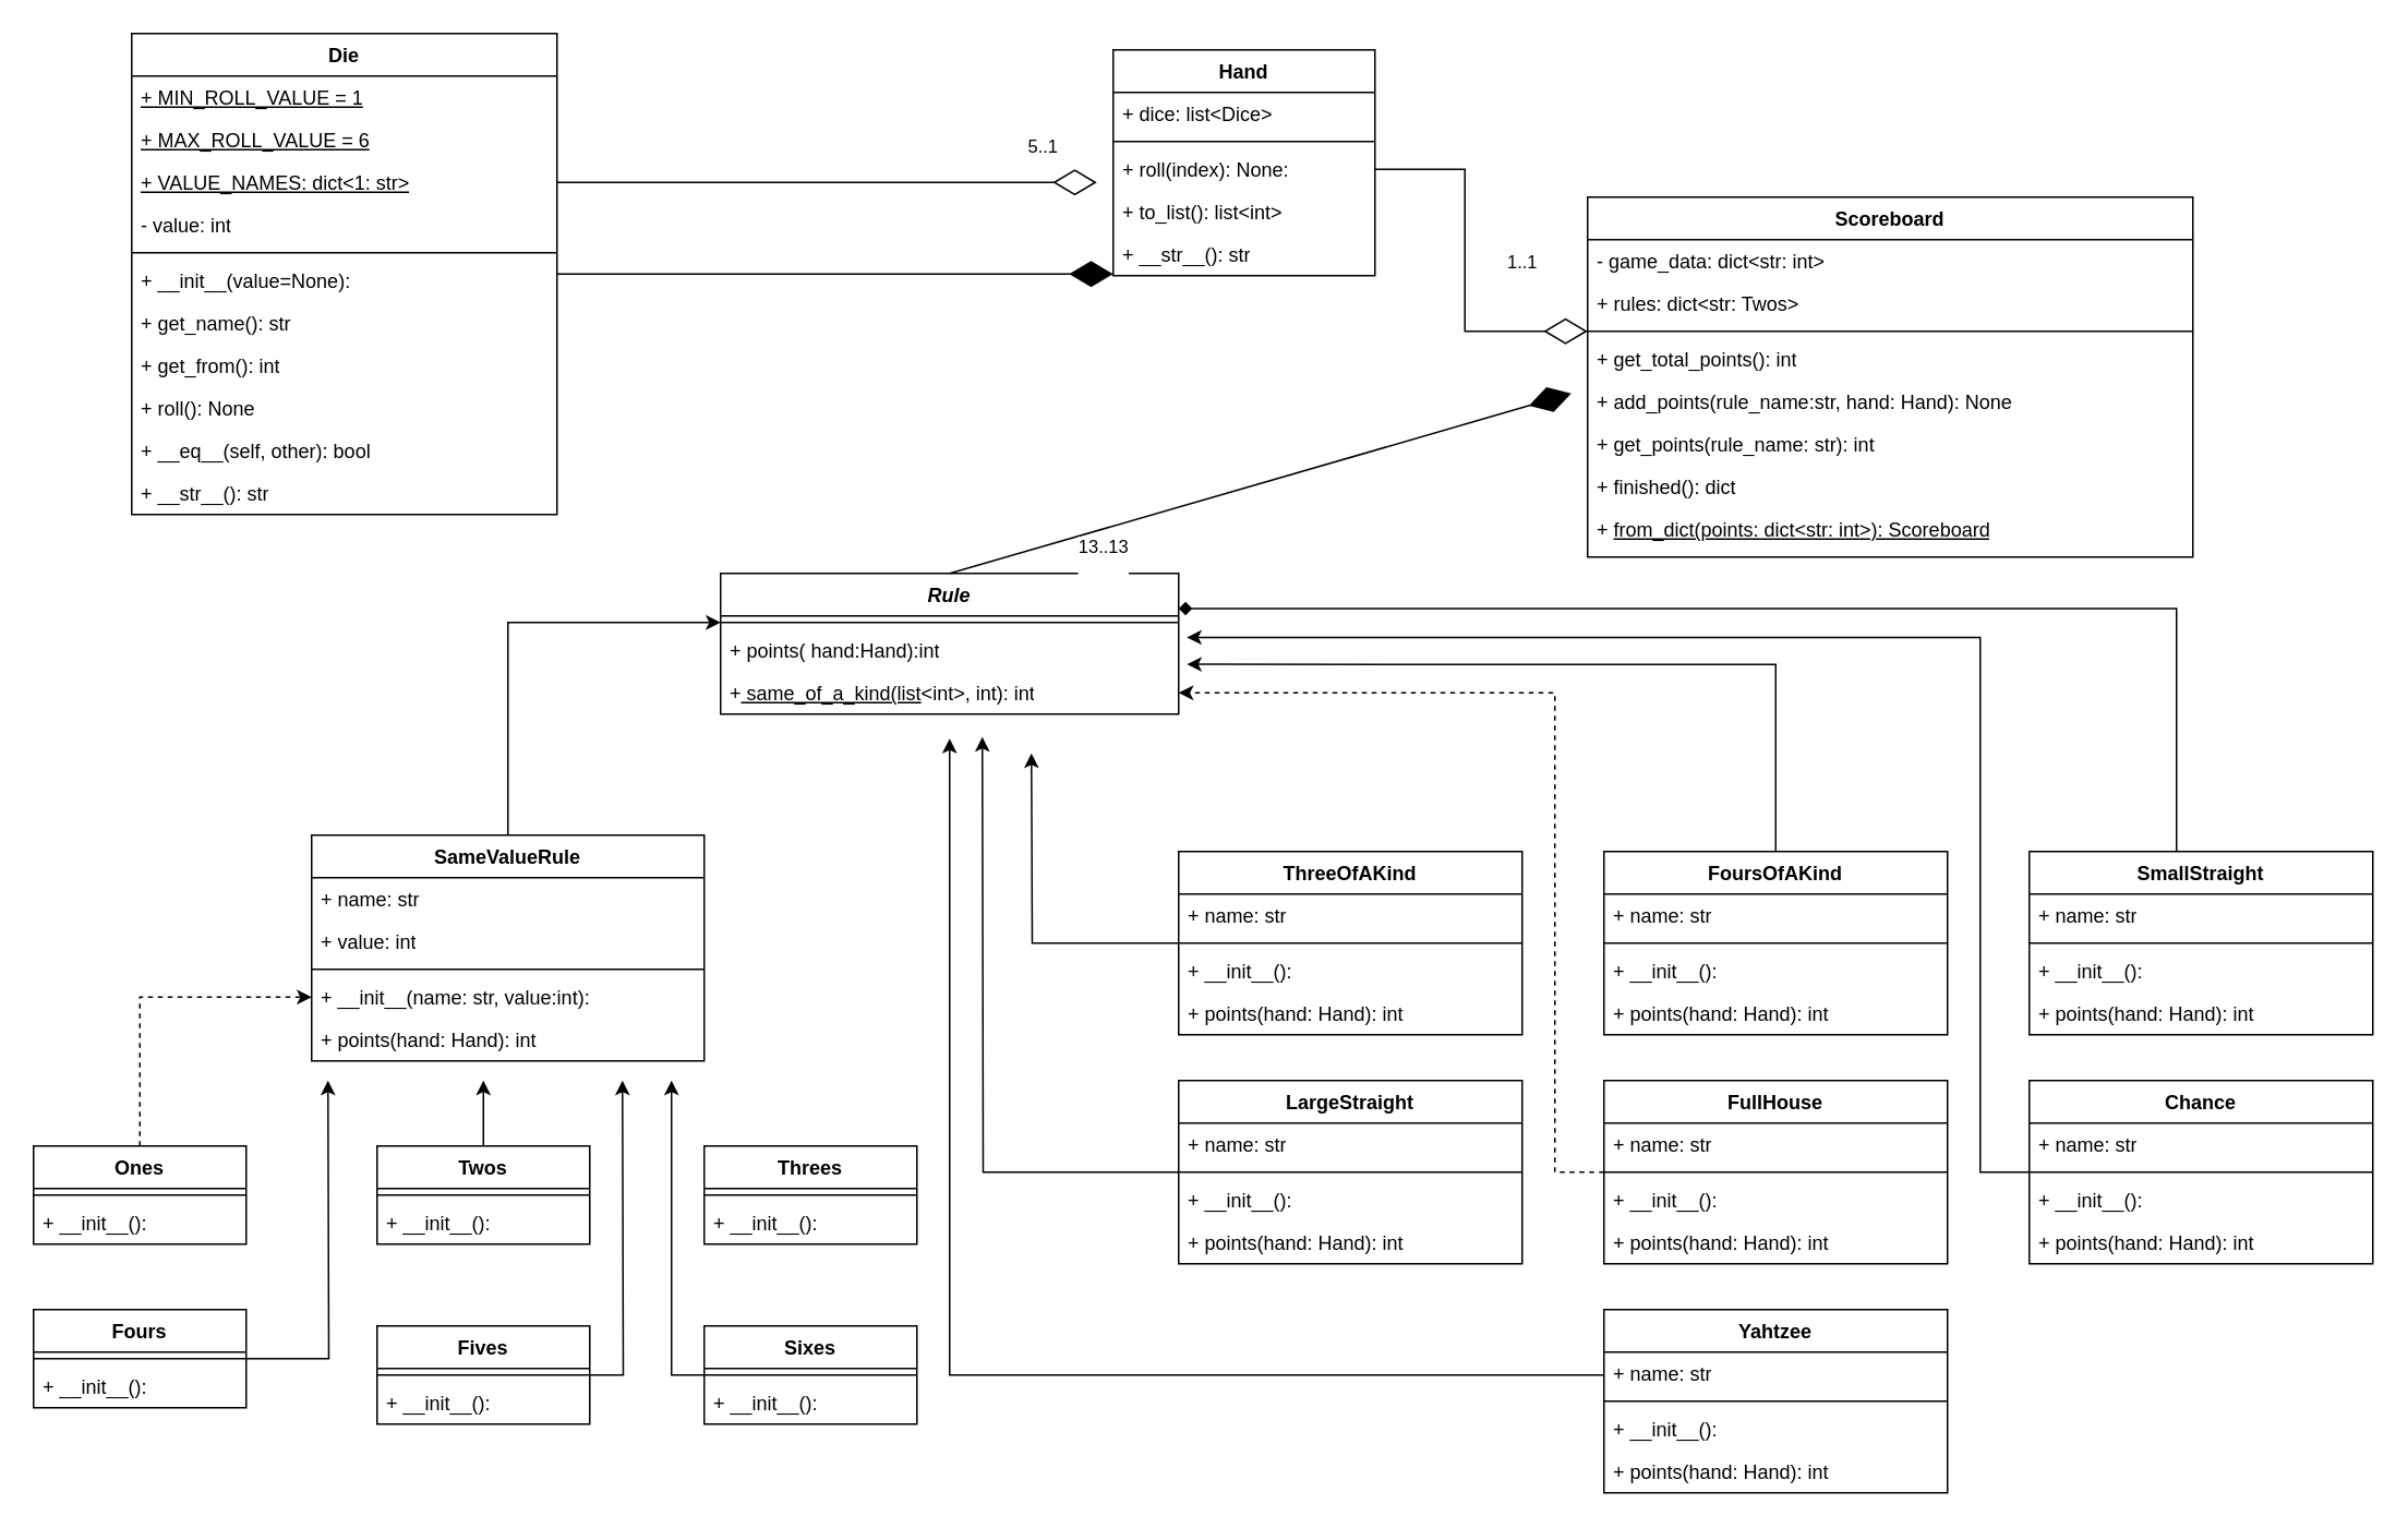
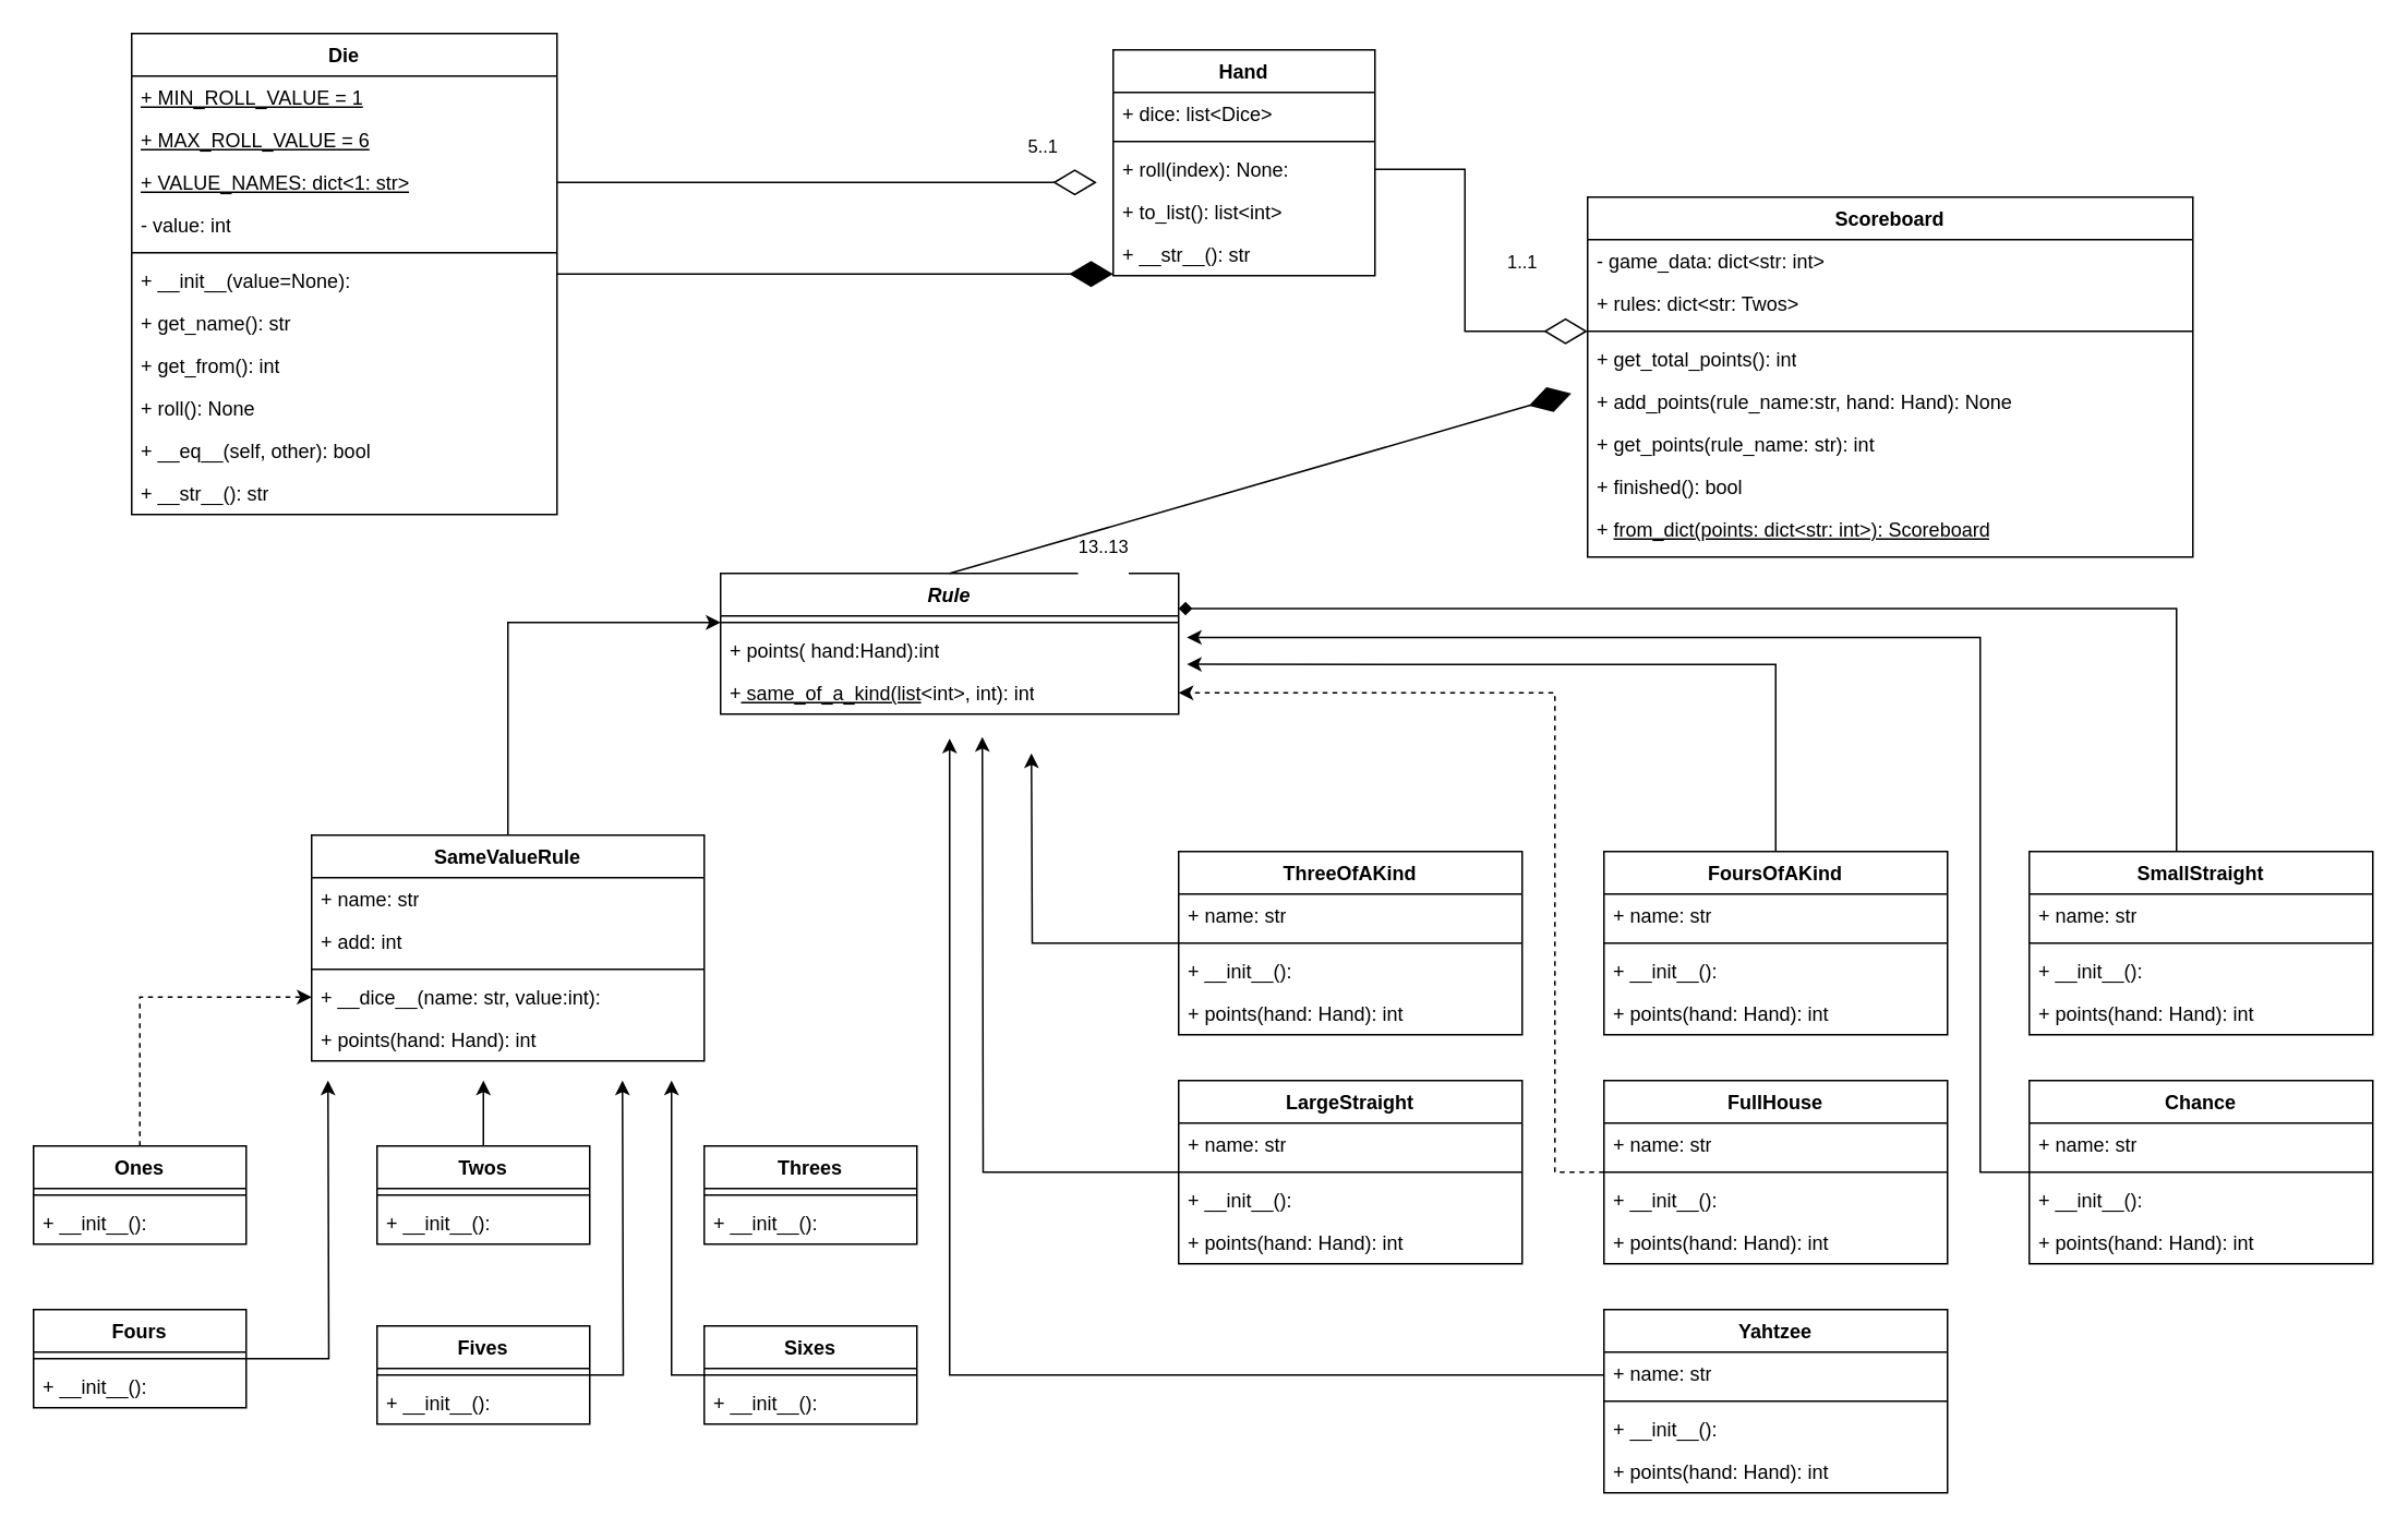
- <mxCell id="9" value="+ finished(): dict" style="text;strokeColor=none;fillColor=none;align=left;verticalAlign=top;spacingLeft=4;spacingRight=4;overflow=hidden;rotatable=0;points=[[0,0.5],[1,0.5]];portConstraint=eastwest;whiteSpace=wrap;html=1;" parent="2" vertex="1"><mxGeometry y="164" width="370" height="26" as="geometry" /></mxCell>
+ <mxCell id="9" value="+ finished(): bool" style="text;strokeColor=none;fillColor=none;align=left;verticalAlign=top;spacingLeft=4;spacingRight=4;overflow=hidden;rotatable=0;points=[[0,0.5],[1,0.5]];portConstraint=eastwest;whiteSpace=wrap;html=1;" parent="2" vertex="1"><mxGeometry y="164" width="370" height="26" as="geometry" /></mxCell>
- <mxCell id="17" value="+ value: int" style="text;strokeColor=none;fillColor=none;align=left;verticalAlign=top;spacingLeft=4;spacingRight=4;overflow=hidden;rotatable=0;points=[[0,0.5],[1,0.5]];portConstraint=eastwest;whiteSpace=wrap;html=1;" parent="15" vertex="1"><mxGeometry y="52" width="240" height="26" as="geometry" /></mxCell>
+ <mxCell id="17" value="+ add: int" style="text;strokeColor=none;fillColor=none;align=left;verticalAlign=top;spacingLeft=4;spacingRight=4;overflow=hidden;rotatable=0;points=[[0,0.5],[1,0.5]];portConstraint=eastwest;whiteSpace=wrap;html=1;" parent="15" vertex="1"><mxGeometry y="52" width="240" height="26" as="geometry" /></mxCell>
- <mxCell id="19" value="+ __init__(name: str, value:int):" style="text;strokeColor=none;fillColor=none;align=left;verticalAlign=top;spacingLeft=4;spacingRight=4;overflow=hidden;rotatable=0;points=[[0,0.5],[1,0.5]];portConstraint=eastwest;whiteSpace=wrap;html=1;" parent="15" vertex="1"><mxGeometry y="86" width="240" height="26" as="geometry" /></mxCell>
+ <mxCell id="19" value="+ __dice__(name: str, value:int):" style="text;strokeColor=none;fillColor=none;align=left;verticalAlign=top;spacingLeft=4;spacingRight=4;overflow=hidden;rotatable=0;points=[[0,0.5],[1,0.5]];portConstraint=eastwest;whiteSpace=wrap;html=1;" parent="15" vertex="1"><mxGeometry y="86" width="240" height="26" as="geometry" /></mxCell>
